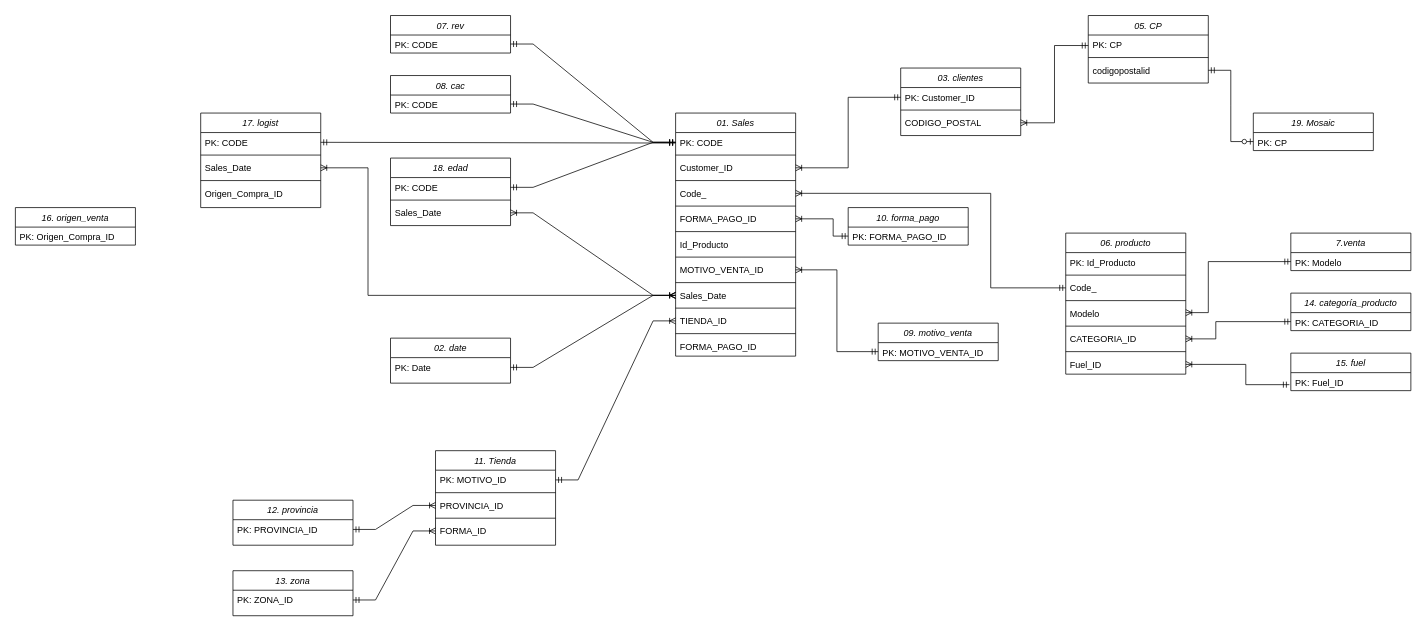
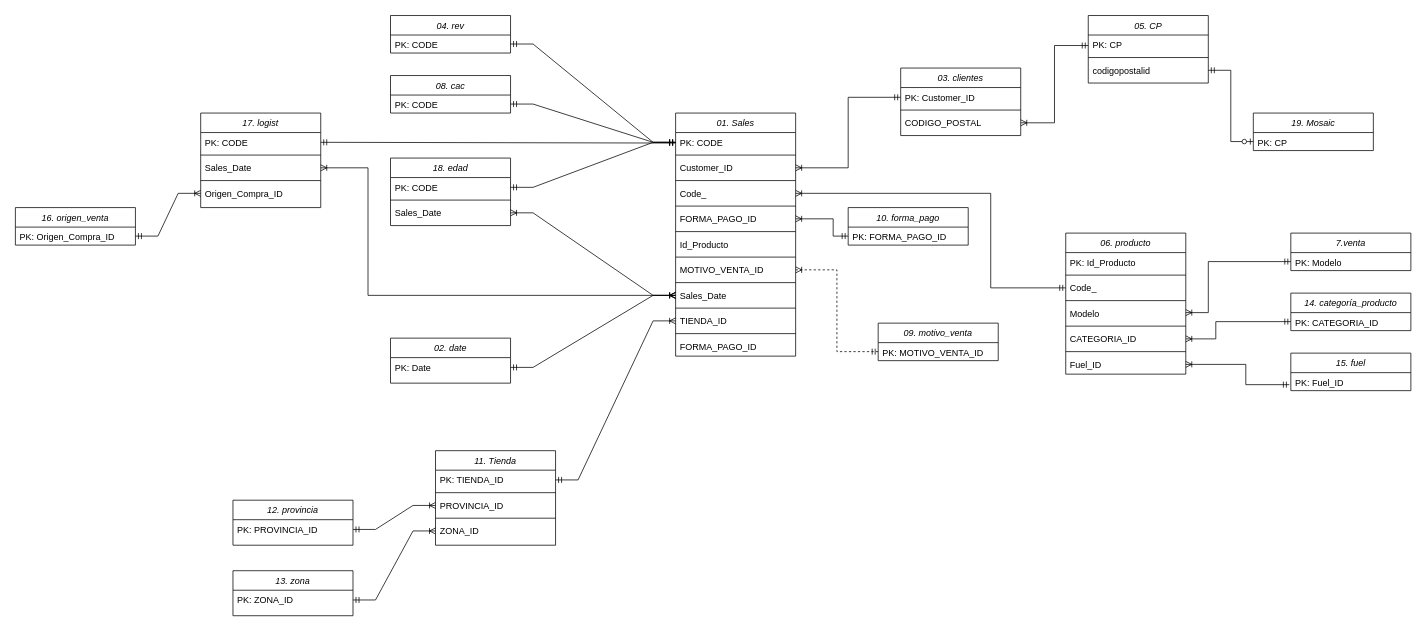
- <mxCell id="74" value="07. rev" style="swimlane;fontStyle=2;align=center;verticalAlign=top;childLayout=stackLayout;horizontal=1;startSize=26;horizontalStack=0;resizeParent=1;resizeLast=0;collapsible=1;marginBottom=0;rounded=0;shadow=0;strokeWidth=1;" vertex="1" parent="1"><mxGeometry x="520" y="20" width="160" height="50" as="geometry"><mxRectangle x="340" y="380" width="170" height="26" as="alternateBounds" /></mxGeometry></mxCell>
+ <mxCell id="74" value="04. rev" style="swimlane;fontStyle=2;align=center;verticalAlign=top;childLayout=stackLayout;horizontal=1;startSize=26;horizontalStack=0;resizeParent=1;resizeLast=0;collapsible=1;marginBottom=0;rounded=0;shadow=0;strokeWidth=1;" vertex="1" parent="1"><mxGeometry x="520" y="20" width="160" height="50" as="geometry"><mxRectangle x="340" y="380" width="170" height="26" as="alternateBounds" /></mxGeometry></mxCell>
+ <mxCell id="67" value="" style="edgeStyle=entityRelationEdgeStyle;fontSize=12;html=1;endArrow=ERoneToMany;startArrow=ERmandOne;rounded=0;entryX=0;entryY=0.5;entryDx=0;entryDy=0;exitX=1;exitY=0.5;exitDx=0;exitDy=0;" edge="1" parent="1" source="66" target="62"><mxGeometry width="100" height="100" relative="1" as="geometry"><mxPoint x="320" y="350" as="sourcePoint" /><mxPoint x="420" y="250" as="targetPoint" /></mxGeometry></mxCell>
- <mxCell id="73" value="" style="edgeStyle=elbowEdgeStyle;fontSize=12;html=1;endArrow=ERoneToMany;startArrow=ERmandOne;rounded=0;entryX=1;entryY=0.5;entryDx=0;entryDy=0;exitX=0;exitY=0.5;exitDx=0;exitDy=0;" edge="1" parent="1" source="72" target="13"><mxGeometry width="100" height="100" relative="1" as="geometry"><mxPoint x="1210" y="288" as="sourcePoint" /><mxPoint x="1070" y="301" as="targetPoint" /></mxGeometry></mxCell>
+ <mxCell id="73" value="" style="edgeStyle=elbowEdgeStyle;fontSize=12;html=1;endArrow=ERoneToMany;startArrow=ERmandOne;rounded=0;entryX=1;entryY=0.5;entryDx=0;entryDy=0;exitX=0;exitY=0.5;exitDx=0;exitDy=0;dashed=1;" edge="1" parent="1" source="72" target="13"><mxGeometry width="100" height="100" relative="1" as="geometry"><mxPoint x="1210" y="288" as="sourcePoint" /><mxPoint x="1070" y="301" as="targetPoint" /></mxGeometry></mxCell>
- <mxCell id="45" value="PK: MOTIVO_ID" style="text;align=left;verticalAlign=top;spacingLeft=4;spacingRight=4;overflow=hidden;rotatable=0;points=[[0,0.5],[1,0.5]];portConstraint=eastwest;" vertex="1" parent="44"><mxGeometry y="26" width="160" height="26" as="geometry" /></mxCell>
+ <mxCell id="45" value="PK: TIENDA_ID" style="text;align=left;verticalAlign=top;spacingLeft=4;spacingRight=4;overflow=hidden;rotatable=0;points=[[0,0.5],[1,0.5]];portConstraint=eastwest;" vertex="1" parent="44"><mxGeometry y="26" width="160" height="26" as="geometry" /></mxCell>
- <mxCell id="49" value="FORMA_ID" style="text;align=left;verticalAlign=top;spacingLeft=4;spacingRight=4;overflow=hidden;rotatable=0;points=[[0,0.5],[1,0.5]];portConstraint=eastwest;" vertex="1" parent="44"><mxGeometry y="94" width="160" height="26" as="geometry" /></mxCell>
+ <mxCell id="49" value="ZONA_ID" style="text;align=left;verticalAlign=top;spacingLeft=4;spacingRight=4;overflow=hidden;rotatable=0;points=[[0,0.5],[1,0.5]];portConstraint=eastwest;" vertex="1" parent="44"><mxGeometry y="94" width="160" height="26" as="geometry" /></mxCell>
